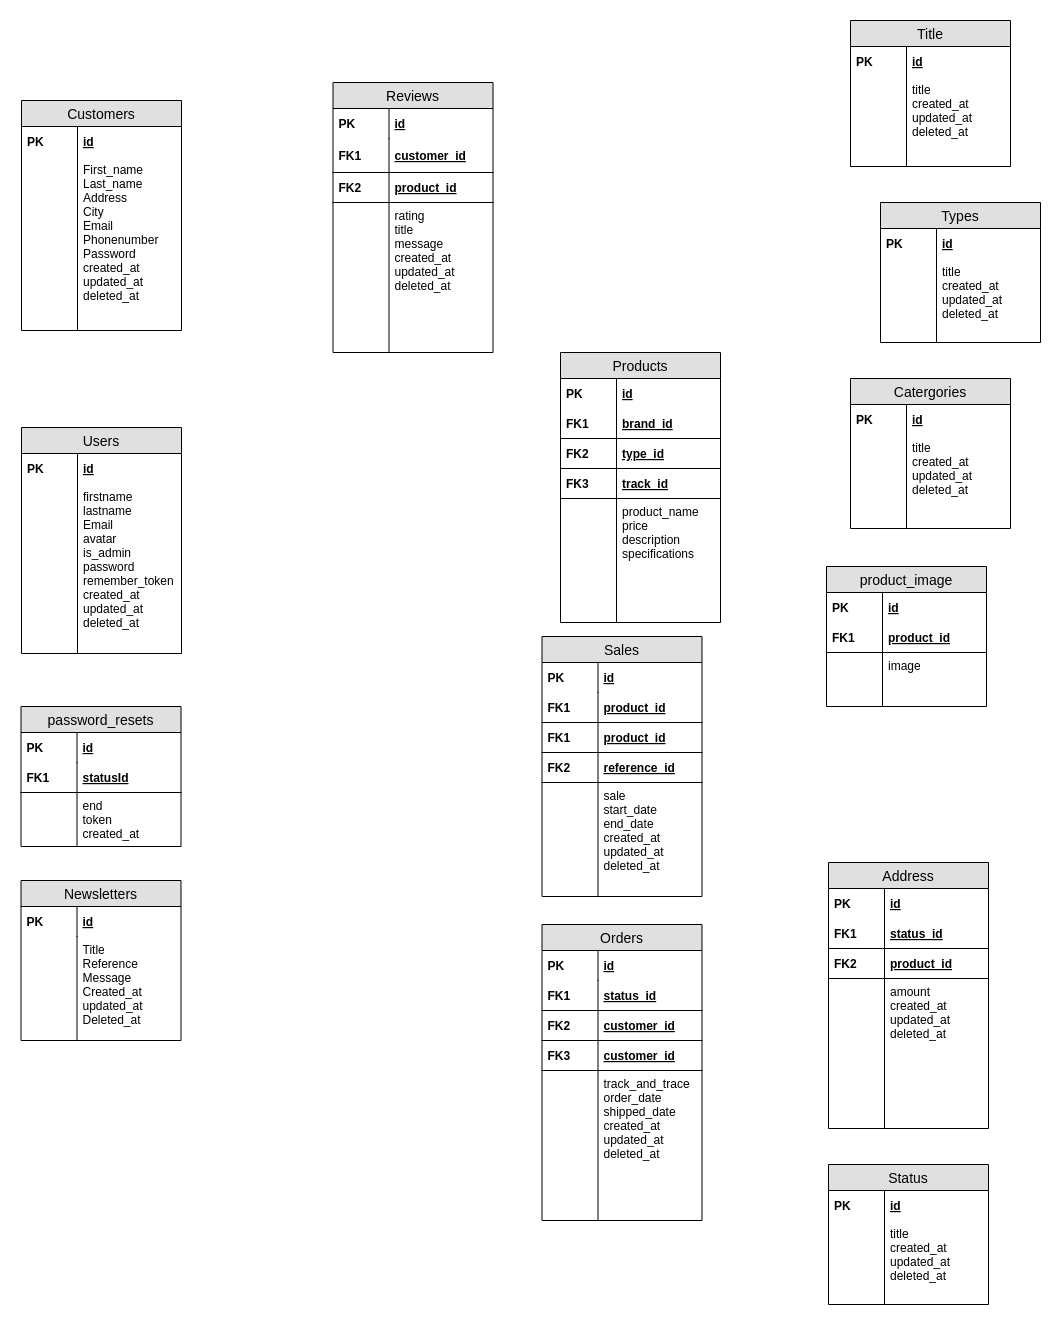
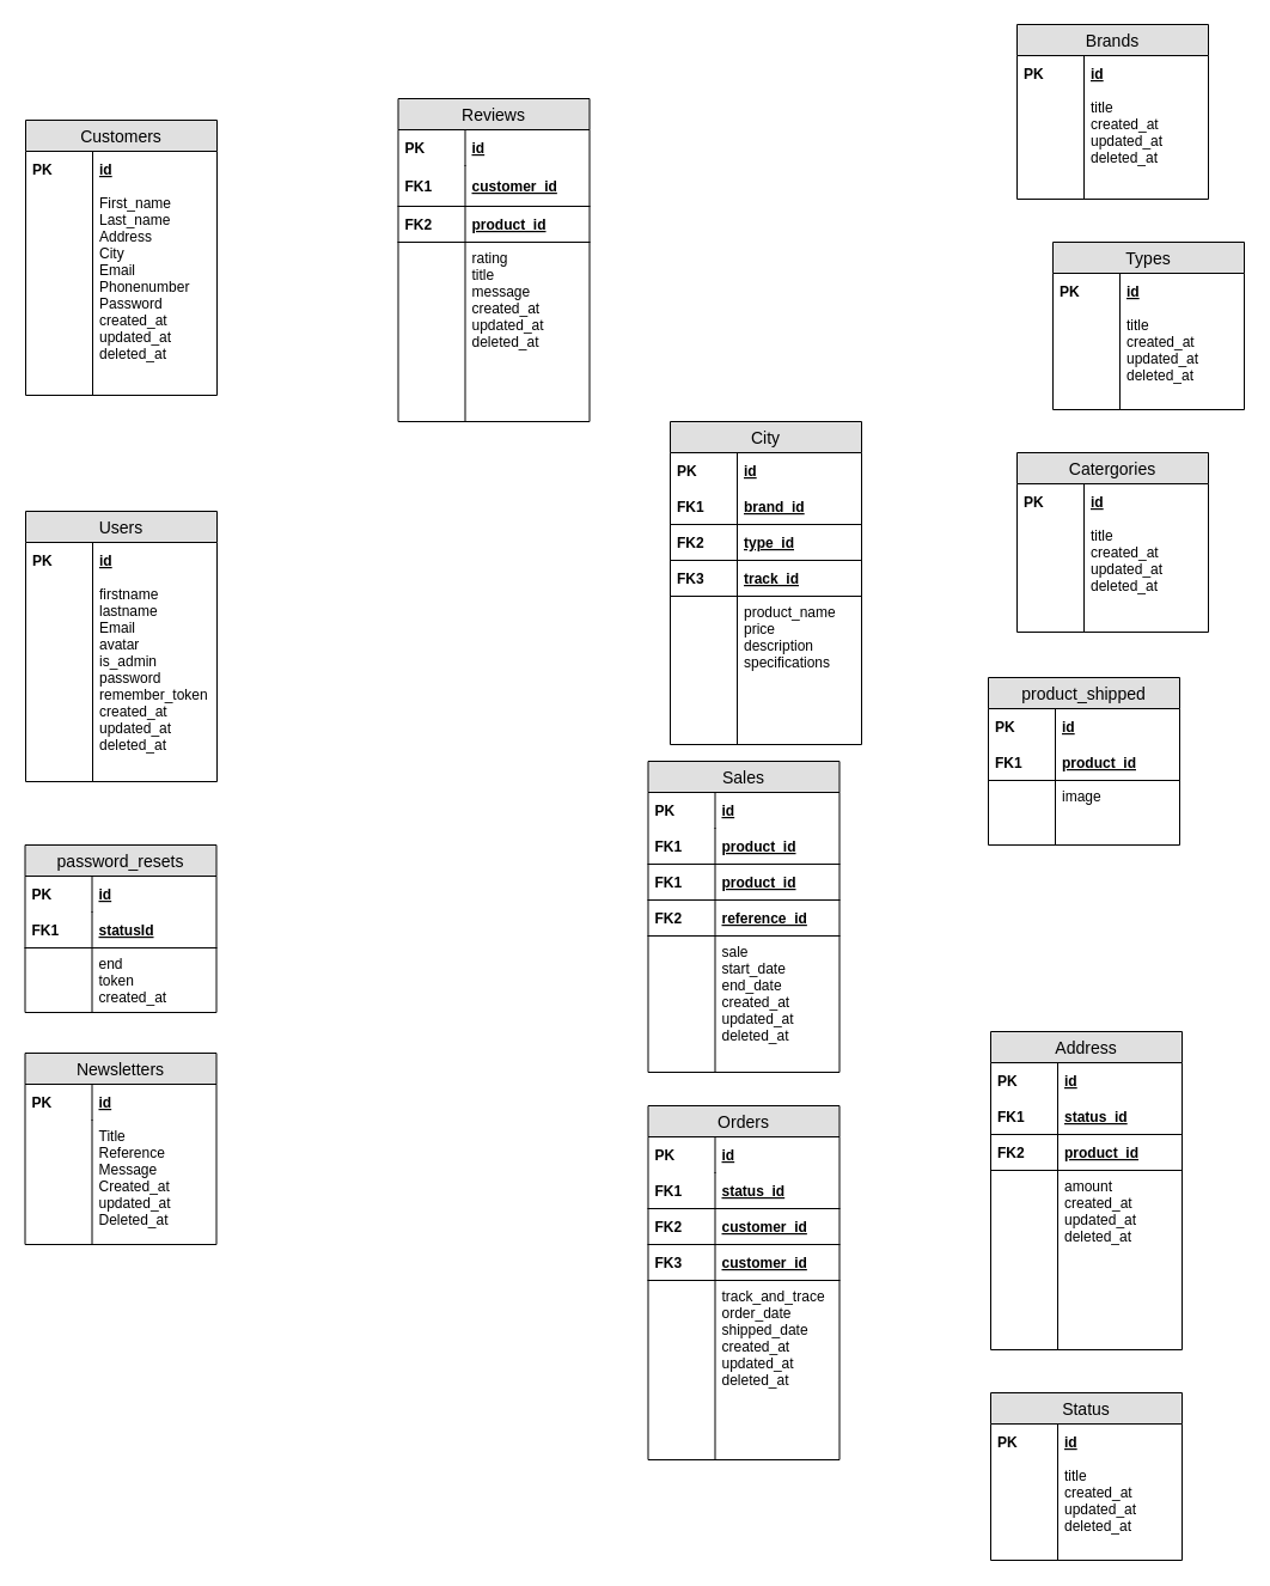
- <mxCell id="64" value="Title" style="swimlane;fontStyle=0;childLayout=stackLayout;horizontal=1;startSize=26;fillColor=#e0e0e0;horizontalStack=0;resizeParent=1;resizeParentMax=0;resizeLast=0;collapsible=1;marginBottom=0;swimlaneFillColor=#ffffff;align=center;fontSize=14;" parent="1" vertex="1"><mxGeometry x="850" y="20" width="160" height="146" as="geometry" /></mxCell>
+ <mxCell id="64" value="Brands" style="swimlane;fontStyle=0;childLayout=stackLayout;horizontal=1;startSize=26;fillColor=#e0e0e0;horizontalStack=0;resizeParent=1;resizeParentMax=0;resizeLast=0;collapsible=1;marginBottom=0;swimlaneFillColor=#ffffff;align=center;fontSize=14;" parent="1" vertex="1"><mxGeometry x="850" y="20" width="160" height="146" as="geometry" /></mxCell>
- <mxCell id="12" value="Products" style="swimlane;fontStyle=0;childLayout=stackLayout;horizontal=1;startSize=26;fillColor=#e0e0e0;horizontalStack=0;resizeParent=1;resizeParentMax=0;resizeLast=0;collapsible=1;marginBottom=0;swimlaneFillColor=#ffffff;align=center;fontSize=14;" parent="1" vertex="1"><mxGeometry x="560" y="352" width="160" height="270" as="geometry" /></mxCell>
+ <mxCell id="12" value="City" style="swimlane;fontStyle=0;childLayout=stackLayout;horizontal=1;startSize=26;fillColor=#e0e0e0;horizontalStack=0;resizeParent=1;resizeParentMax=0;resizeLast=0;collapsible=1;marginBottom=0;swimlaneFillColor=#ffffff;align=center;fontSize=14;" parent="1" vertex="1"><mxGeometry x="560" y="352" width="160" height="270" as="geometry" /></mxCell>
- <mxCell id="90" value="product_image" style="swimlane;fontStyle=0;childLayout=stackLayout;horizontal=1;startSize=26;fillColor=#e0e0e0;horizontalStack=0;resizeParent=1;resizeParentMax=0;resizeLast=0;collapsible=1;marginBottom=0;swimlaneFillColor=#ffffff;align=center;fontSize=14;" parent="1" vertex="1"><mxGeometry x="826" y="566" width="160" height="140" as="geometry" /></mxCell>
+ <mxCell id="90" value="product_shipped" style="swimlane;fontStyle=0;childLayout=stackLayout;horizontal=1;startSize=26;fillColor=#e0e0e0;horizontalStack=0;resizeParent=1;resizeParentMax=0;resizeLast=0;collapsible=1;marginBottom=0;swimlaneFillColor=#ffffff;align=center;fontSize=14;" parent="1" vertex="1"><mxGeometry x="826" y="566" width="160" height="140" as="geometry" /></mxCell>
